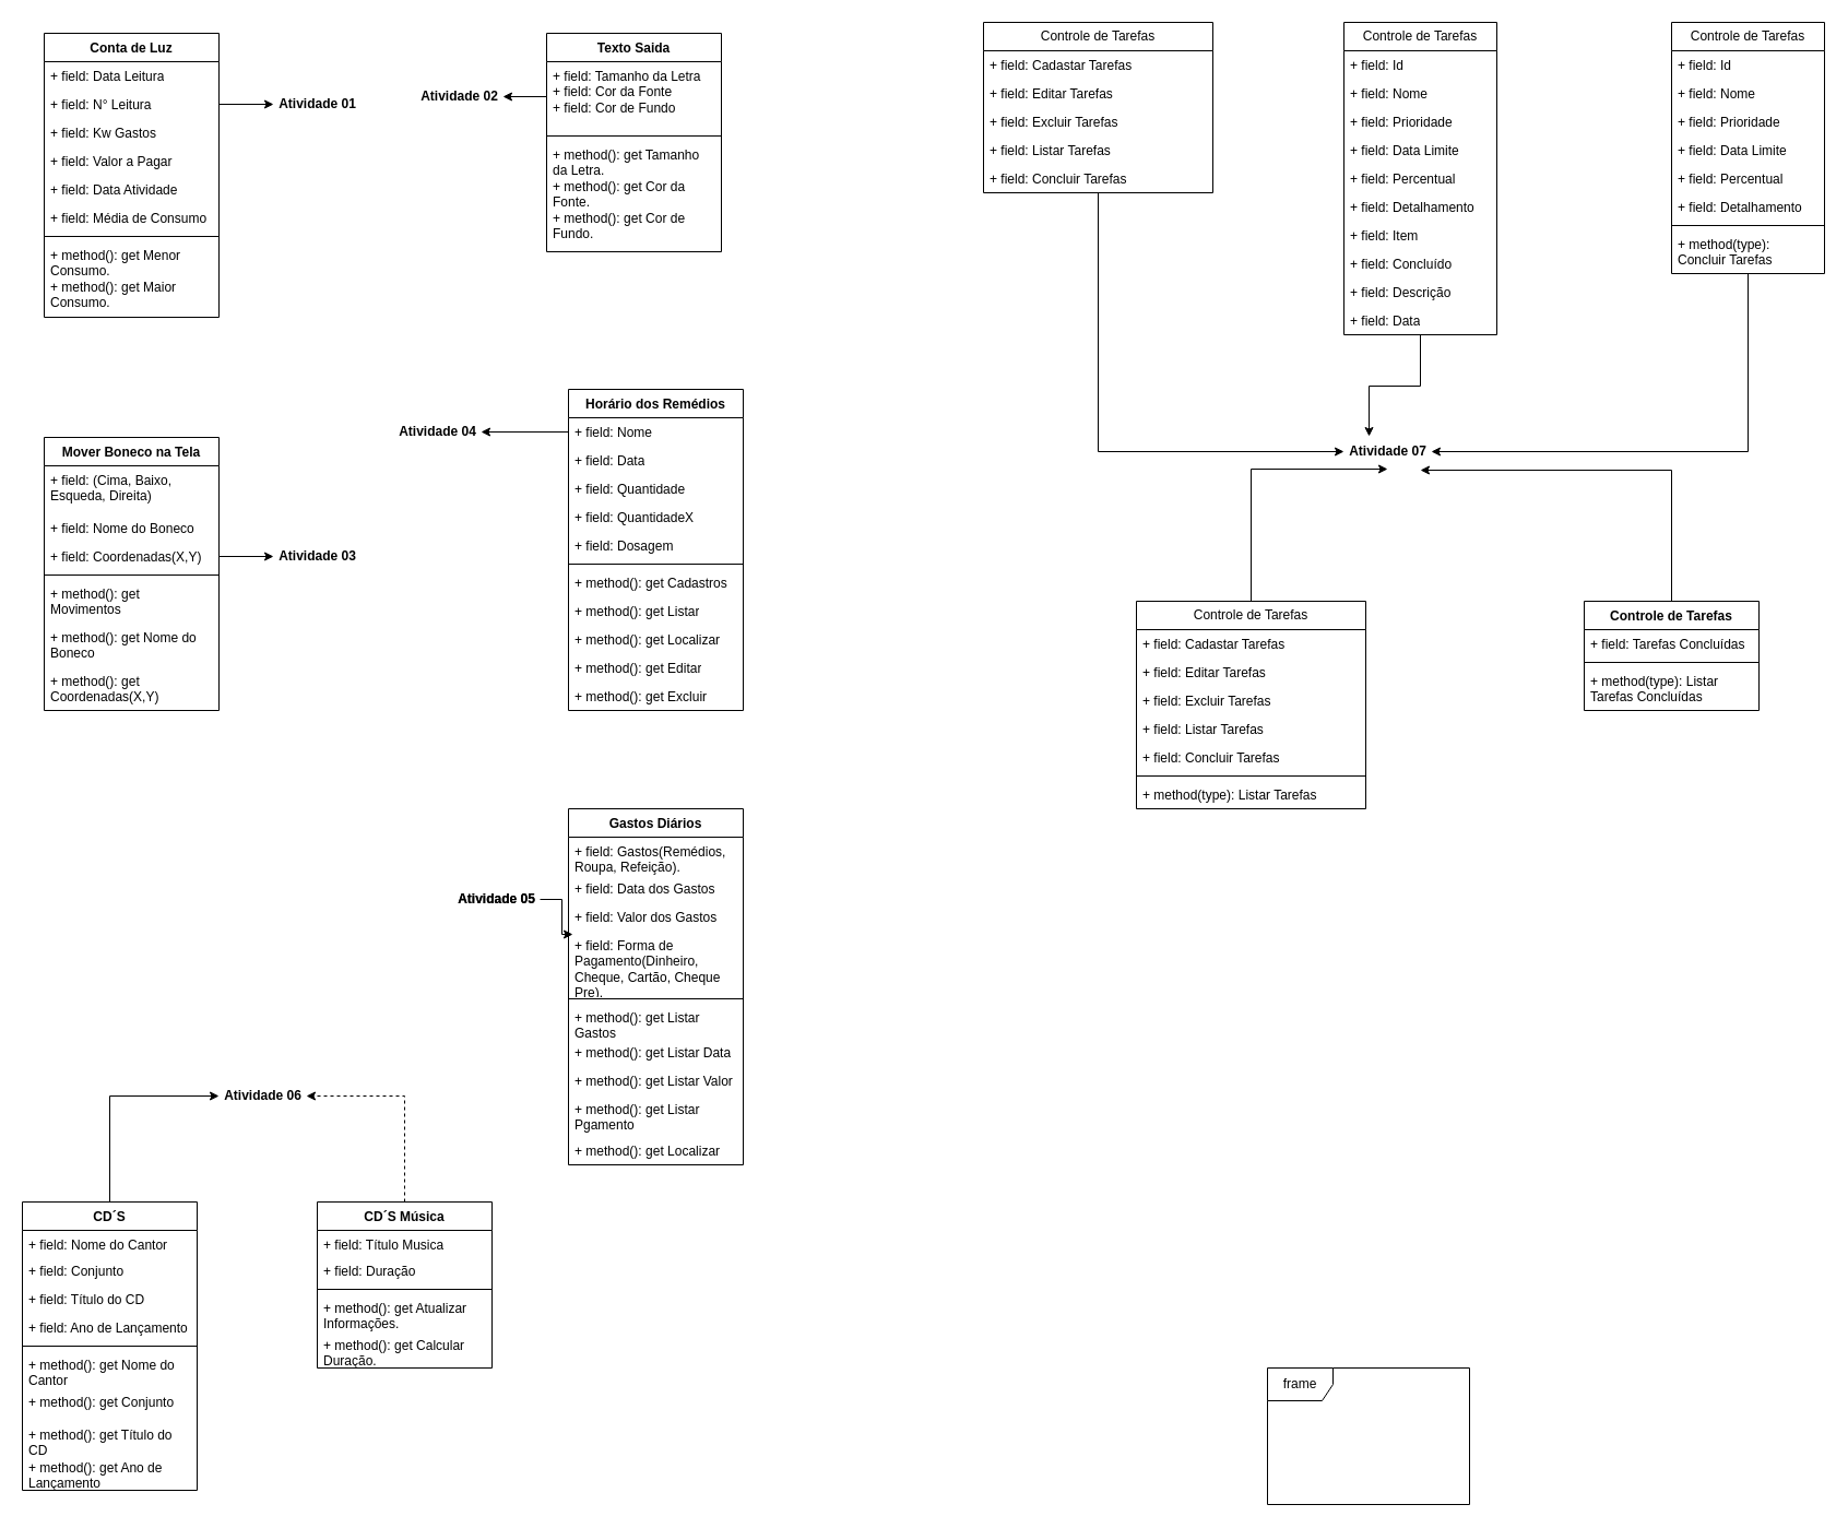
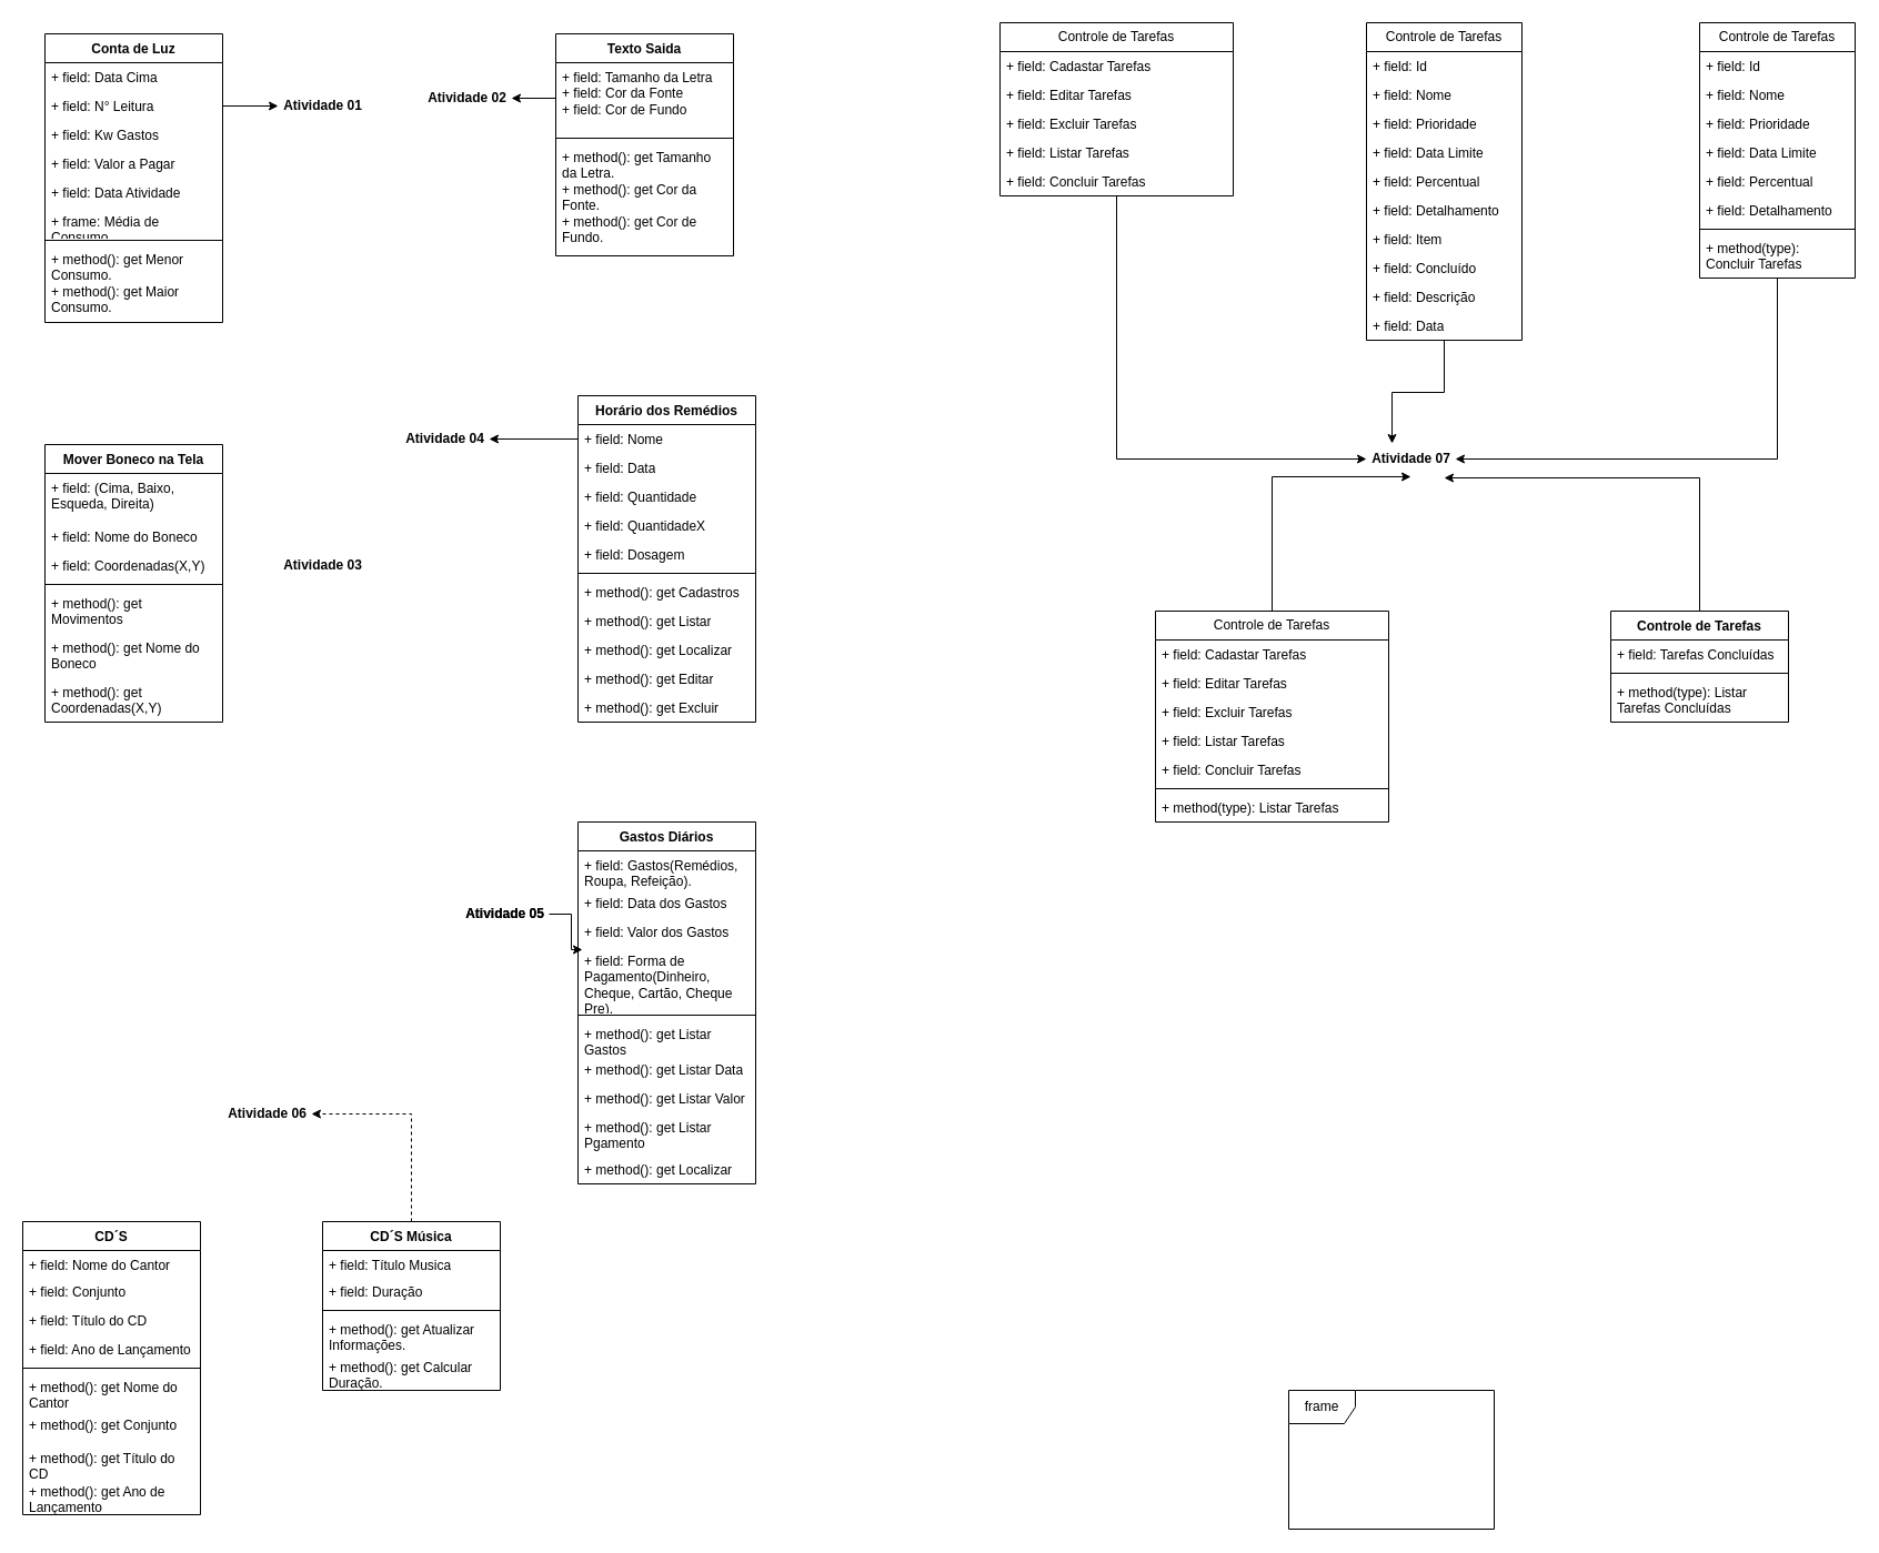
- <mxCell id="3" value="+ field: Data Leitura" style="text;strokeColor=none;fillColor=none;align=left;verticalAlign=top;spacingLeft=4;spacingRight=4;overflow=hidden;rotatable=0;points=[[0,0.5],[1,0.5]];portConstraint=eastwest;whiteSpace=wrap;html=1;" vertex="1" parent="2"><mxGeometry y="26" width="160" height="26" as="geometry" /></mxCell>
+ <mxCell id="3" value="+ field: Data Cima" style="text;strokeColor=none;fillColor=none;align=left;verticalAlign=top;spacingLeft=4;spacingRight=4;overflow=hidden;rotatable=0;points=[[0,0.5],[1,0.5]];portConstraint=eastwest;whiteSpace=wrap;html=1;" vertex="1" parent="2"><mxGeometry y="26" width="160" height="26" as="geometry" /></mxCell>
- <mxCell id="8" value="+ field: Média de Consumo&amp;nbsp; &amp;nbsp; &amp;nbsp; &amp;nbsp; &amp;nbsp; &amp;nbsp; &amp;nbsp; &amp;nbsp; &amp;nbsp; &amp;nbsp; &amp;nbsp; &amp;nbsp; &amp;nbsp; &amp;nbsp; &amp;nbsp; &amp;nbsp; &amp;nbsp; &amp;nbsp; &amp;nbsp; &amp;nbsp; &amp;nbsp; &amp;nbsp; &amp;nbsp; &amp;nbsp; &amp;nbsp; &amp;nbsp; &amp;nbsp; &amp;nbsp; &amp;nbsp; &amp;nbsp; &amp;nbsp; &amp;nbsp; &amp;nbsp; &amp;nbsp; &amp;nbsp; &amp;nbsp; &amp;nbsp; &amp;nbsp; &amp;nbsp; &amp;nbsp; &amp;nbsp; &amp;nbsp; &amp;nbsp; &amp;nbsp; &amp;nbsp; &amp;nbsp; &amp;nbsp; &amp;nbsp; &amp;nbsp; &amp;nbsp; &amp;nbsp; &amp;nbsp; &amp;nbsp; &amp;nbsp; &amp;nbsp; &amp;nbsp; &amp;nbsp; &amp;nbsp; &amp;nbsp;" style="text;strokeColor=none;fillColor=none;align=left;verticalAlign=top;spacingLeft=4;spacingRight=4;overflow=hidden;rotatable=0;points=[[0,0.5],[1,0.5]];portConstraint=eastwest;whiteSpace=wrap;html=1;" vertex="1" parent="2"><mxGeometry y="156" width="160" height="26" as="geometry" /></mxCell>
+ <mxCell id="8" value="+ frame: Média de Consumo&amp;nbsp; &amp;nbsp; &amp;nbsp; &amp;nbsp; &amp;nbsp; &amp;nbsp; &amp;nbsp; &amp;nbsp; &amp;nbsp; &amp;nbsp; &amp;nbsp; &amp;nbsp; &amp;nbsp; &amp;nbsp; &amp;nbsp; &amp;nbsp; &amp;nbsp; &amp;nbsp; &amp;nbsp; &amp;nbsp; &amp;nbsp; &amp;nbsp; &amp;nbsp; &amp;nbsp; &amp;nbsp; &amp;nbsp; &amp;nbsp; &amp;nbsp; &amp;nbsp; &amp;nbsp; &amp;nbsp; &amp;nbsp; &amp;nbsp; &amp;nbsp; &amp;nbsp; &amp;nbsp; &amp;nbsp; &amp;nbsp; &amp;nbsp; &amp;nbsp; &amp;nbsp; &amp;nbsp; &amp;nbsp; &amp;nbsp; &amp;nbsp; &amp;nbsp; &amp;nbsp; &amp;nbsp; &amp;nbsp; &amp;nbsp; &amp;nbsp; &amp;nbsp; &amp;nbsp; &amp;nbsp; &amp;nbsp; &amp;nbsp; &amp;nbsp; &amp;nbsp; &amp;nbsp;" style="text;strokeColor=none;fillColor=none;align=left;verticalAlign=top;spacingLeft=4;spacingRight=4;overflow=hidden;rotatable=0;points=[[0,0.5],[1,0.5]];portConstraint=eastwest;whiteSpace=wrap;html=1;" vertex="1" parent="2"><mxGeometry y="156" width="160" height="26" as="geometry" /></mxCell>
- <mxCell id="28" style="edgeStyle=orthogonalEdgeStyle;rounded=0;orthogonalLoop=1;jettySize=auto;html=1;exitX=1;exitY=0.5;exitDx=0;exitDy=0;" edge="1" parent="1" source="22" target="27"><mxGeometry relative="1" as="geometry" /></mxCell>
- <mxCell id="56" style="edgeStyle=orthogonalEdgeStyle;rounded=0;orthogonalLoop=1;jettySize=auto;html=1;exitX=0.5;exitY=0;exitDx=0;exitDy=0;entryX=0;entryY=0.5;entryDx=0;entryDy=0;" edge="1" parent="1" source="57" target="75"><mxGeometry relative="1" as="geometry" /></mxCell>
